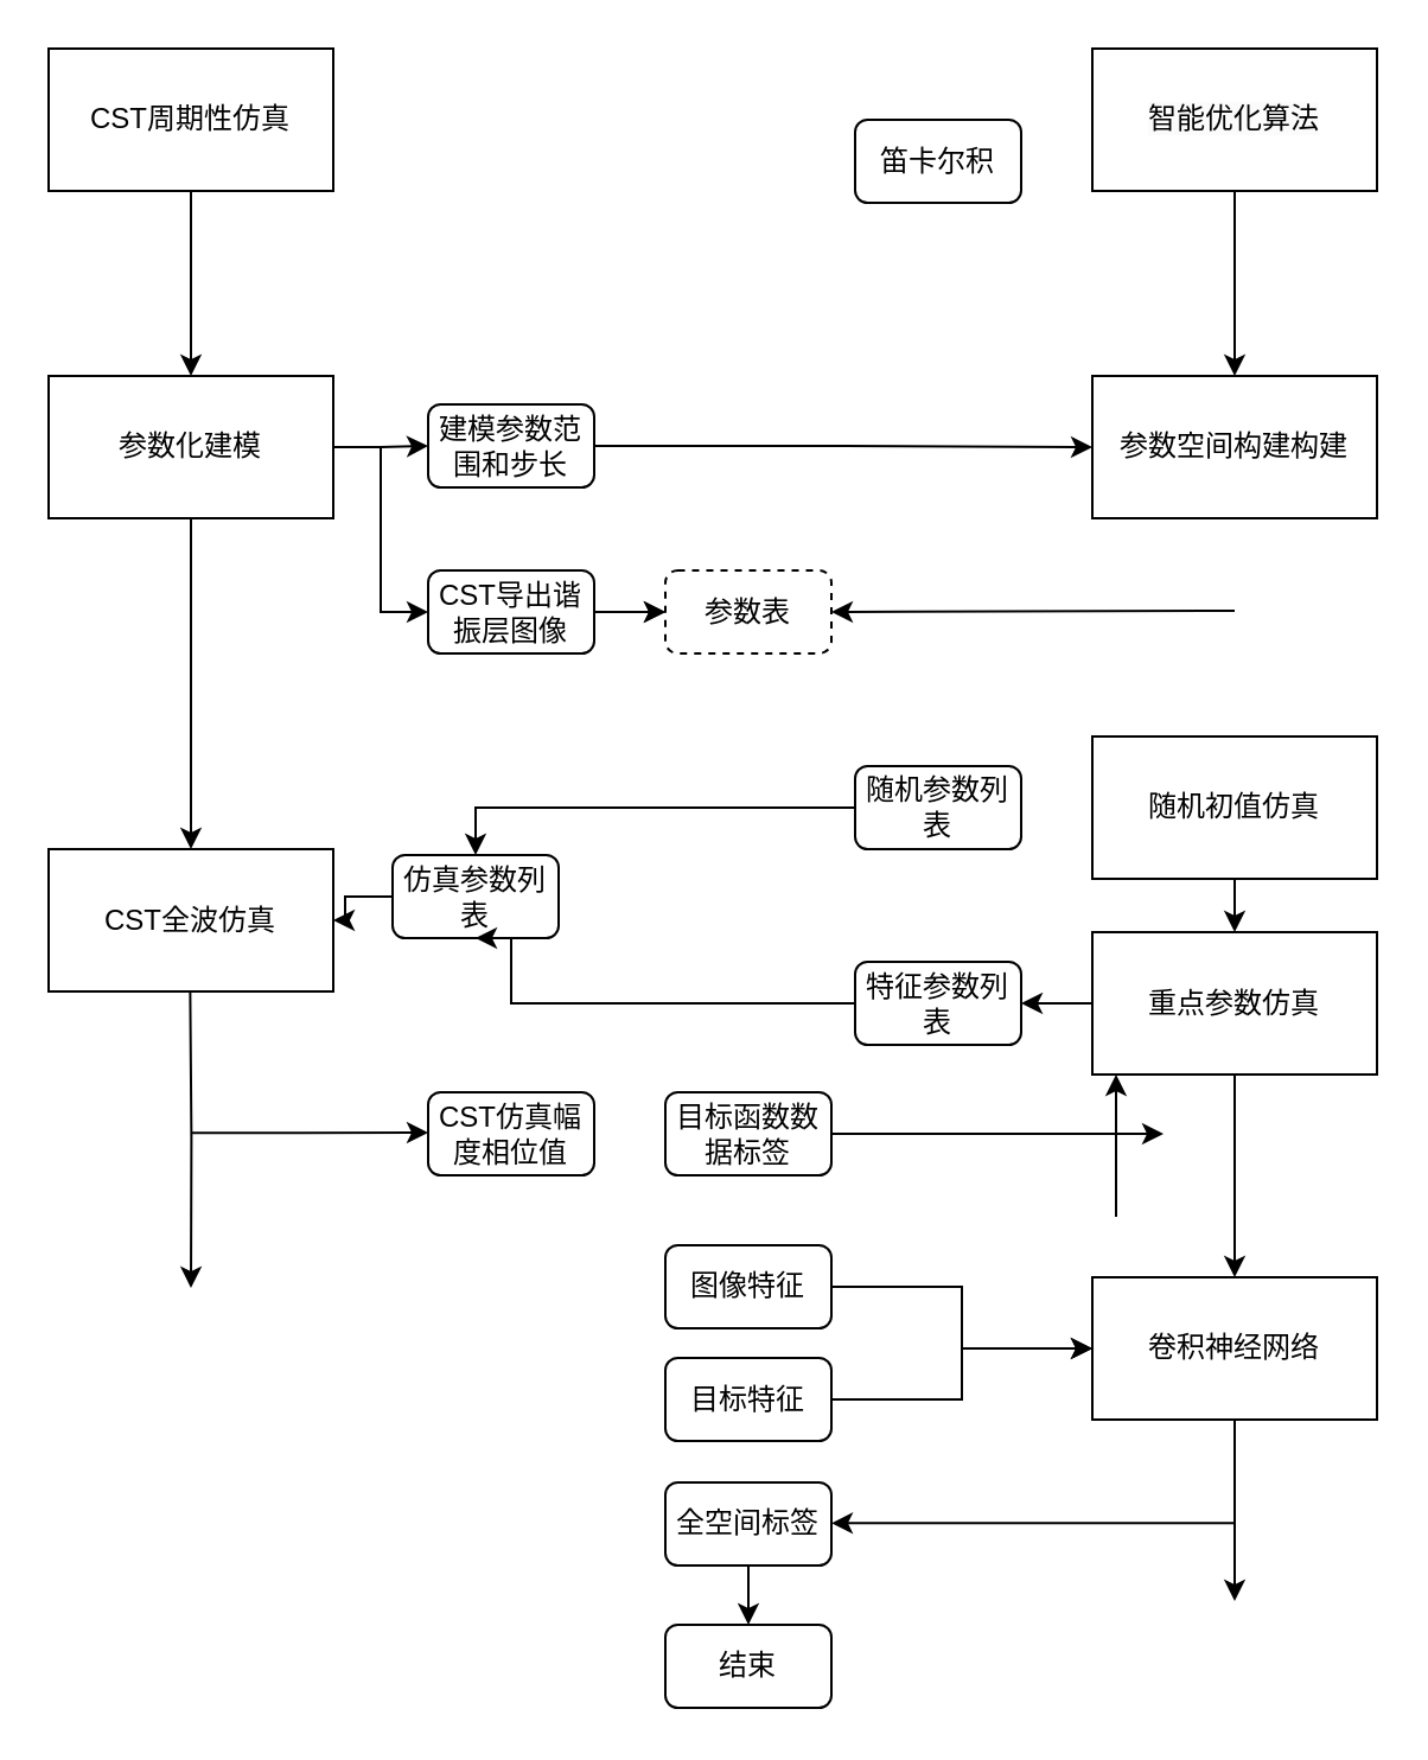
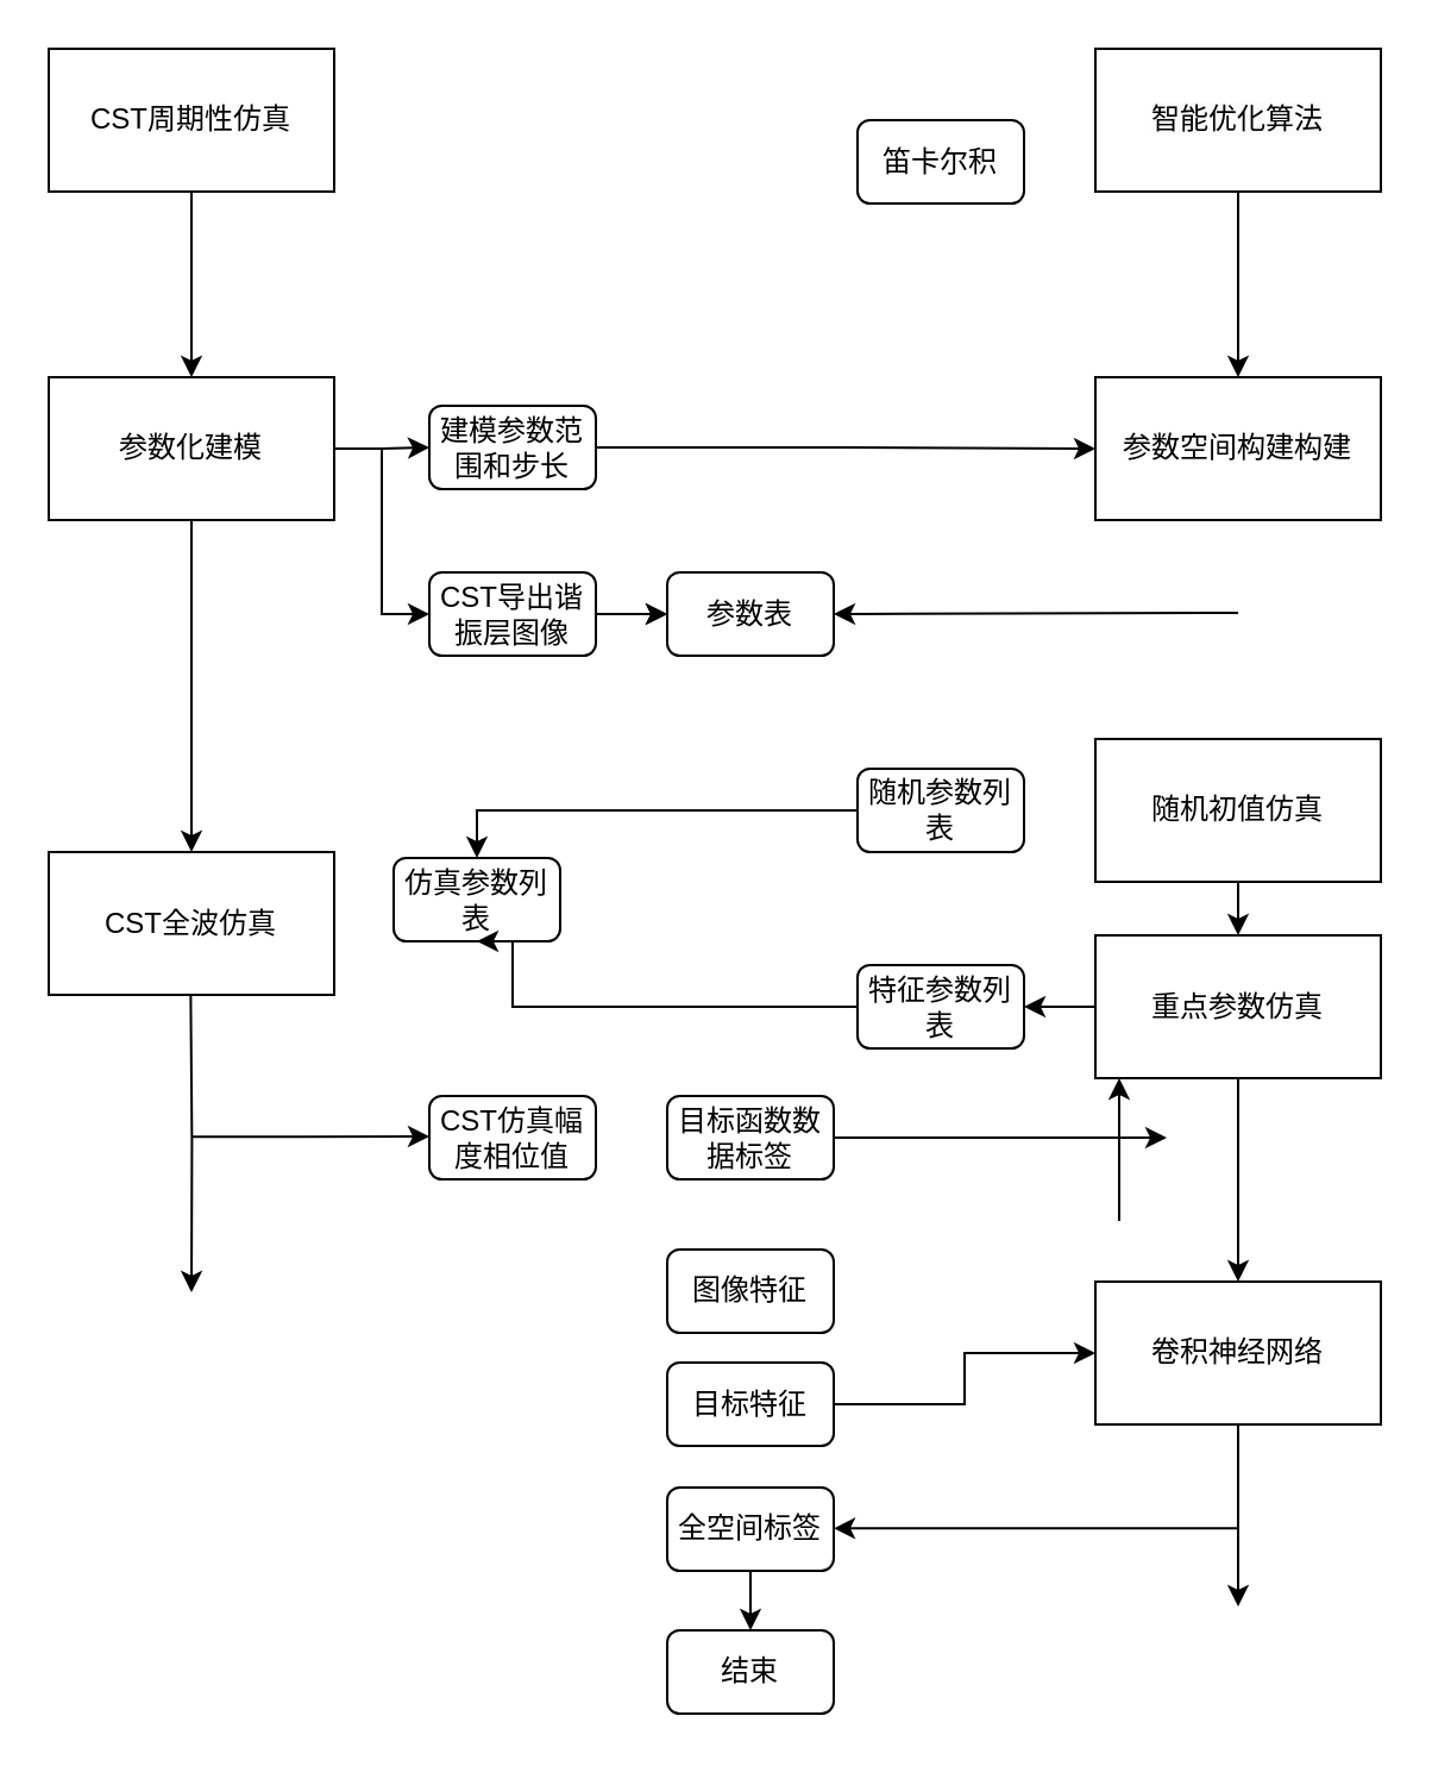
- <mxCell id="31" value="参数表" style="rounded=1;whiteSpace=wrap;html=1;dashed=1;" vertex="1" parent="1"><mxGeometry x="280" y="240" width="70" height="35" as="geometry" /></mxCell>
+ <mxCell id="31" value="参数表" style="rounded=1;whiteSpace=wrap;html=1;" vertex="1" parent="1"><mxGeometry x="280" y="240" width="70" height="35" as="geometry" /></mxCell>
- <mxCell id="28" value="" style="edgeStyle=orthogonalEdgeStyle;rounded=0;orthogonalLoop=1;jettySize=auto;html=1;" edge="1" parent="1" source="29" target="25"><mxGeometry relative="1" as="geometry" /></mxCell>
- <mxCell id="41" value="" style="edgeStyle=orthogonalEdgeStyle;rounded=0;orthogonalLoop=1;jettySize=auto;html=1;" edge="1" parent="1" source="42" target="14"><mxGeometry relative="1" as="geometry" /></mxCell>
